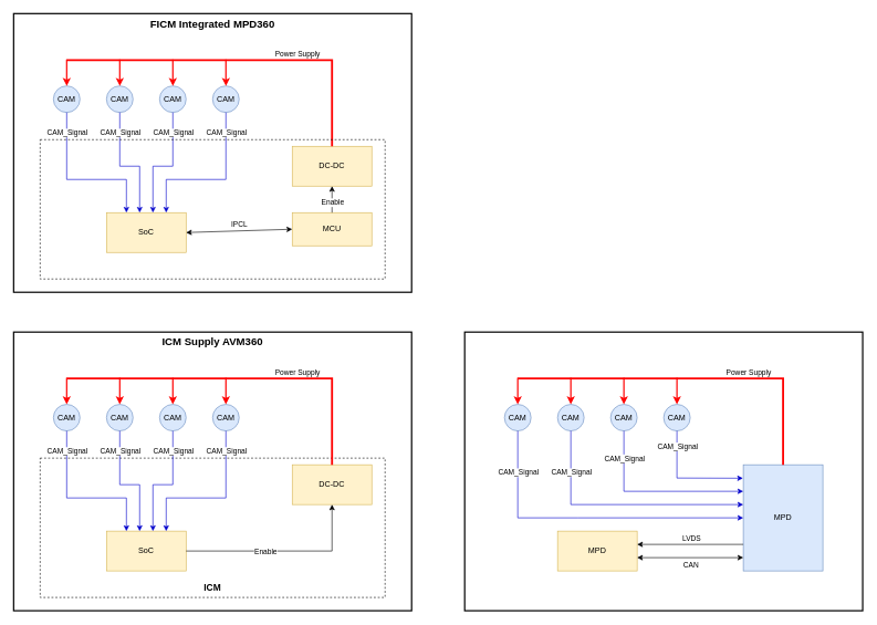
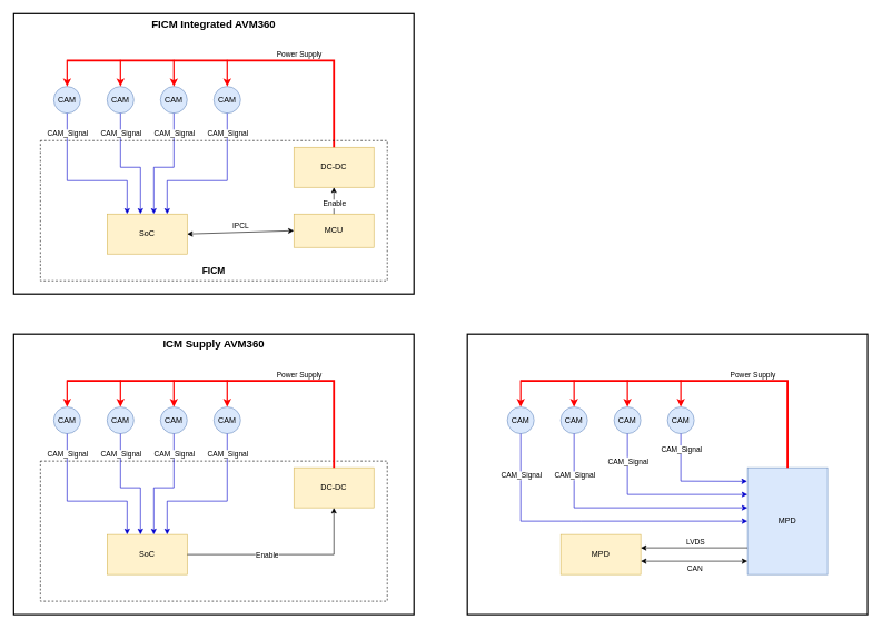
- <mxCell id="80" value="FICM Integrated MPD360" style="text;strokeColor=none;align=center;fillColor=none;html=1;verticalAlign=middle;whiteSpace=wrap;rounded=0;fontSize=16;fontStyle=1" vertex="1" parent="1"><mxGeometry x="20" y="20" width="600" height="30" as="geometry" /></mxCell>
+ <mxCell id="80" value="FICM Integrated AVM360" style="text;strokeColor=none;align=center;fillColor=none;html=1;verticalAlign=middle;whiteSpace=wrap;rounded=0;fontSize=16;fontStyle=1" vertex="1" parent="1"><mxGeometry x="20" y="20" width="600" height="30" as="geometry" /></mxCell>
+ <mxCell id="81" value="FICM" style="text;strokeColor=none;align=center;fillColor=none;html=1;verticalAlign=middle;whiteSpace=wrap;rounded=0;strokeWidth=1;fontSize=14;fontStyle=1" vertex="1" parent="1"><mxGeometry x="60" y="390" width="520" height="30" as="geometry" /></mxCell>
- <mxCell id="3" value="ICM" style="text;strokeColor=none;align=center;fillColor=none;html=1;verticalAlign=middle;whiteSpace=wrap;rounded=0;strokeWidth=1;fontSize=14;fontStyle=1" parent="1" vertex="1"><mxGeometry x="60" y="870" width="520" height="30" as="geometry" /></mxCell>
